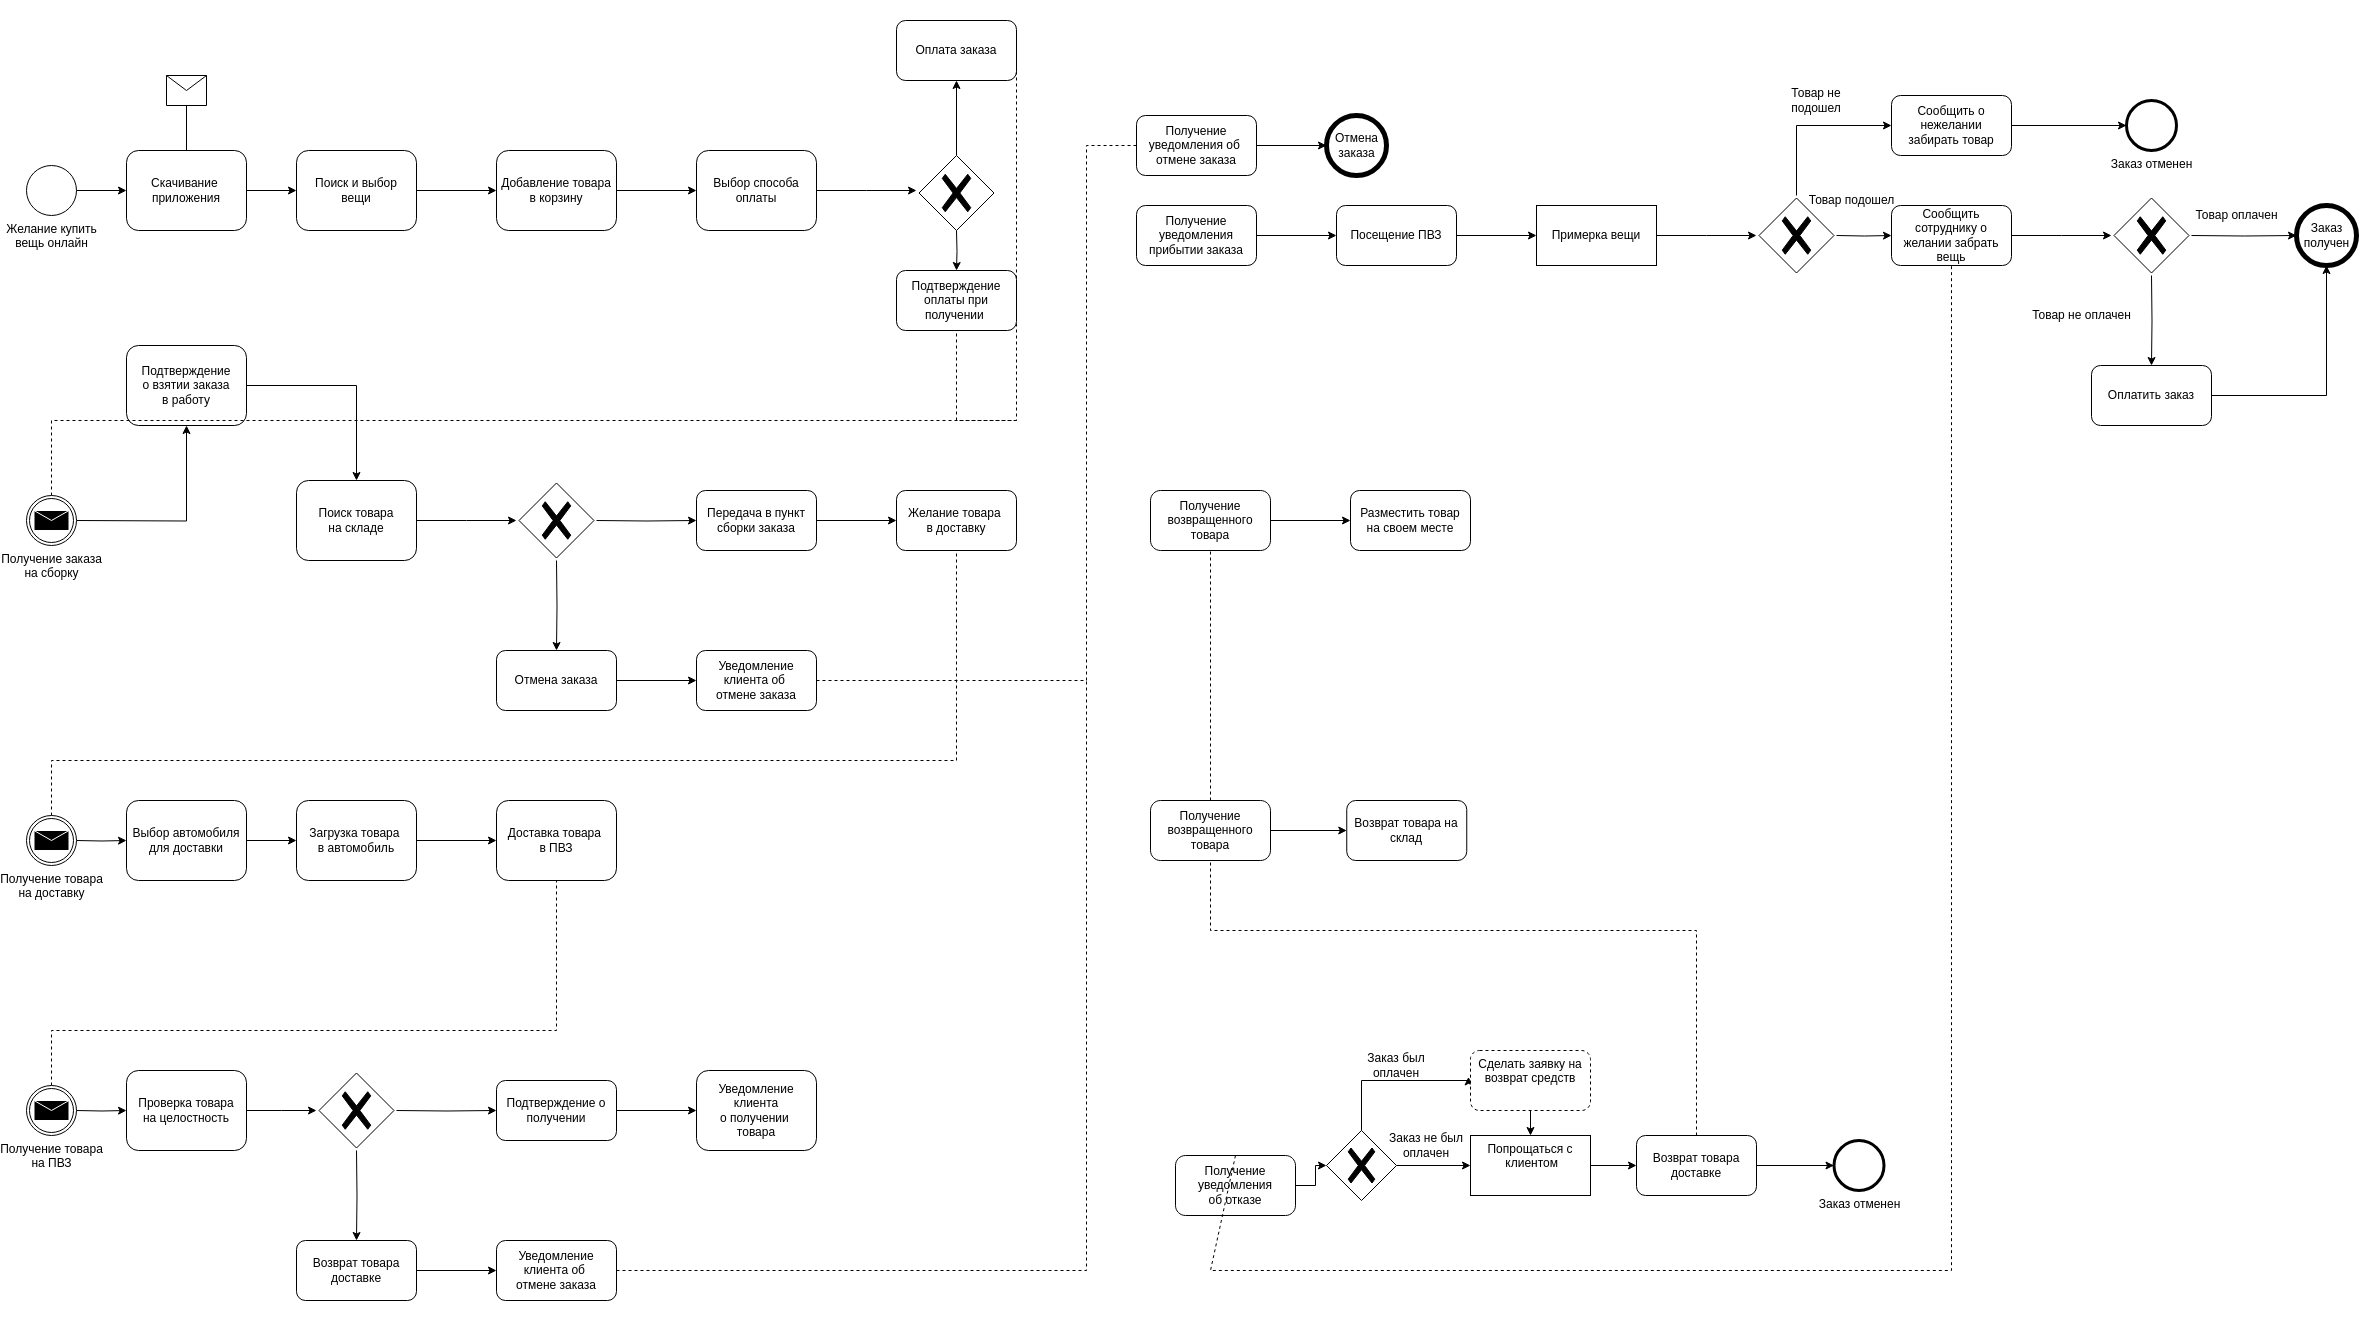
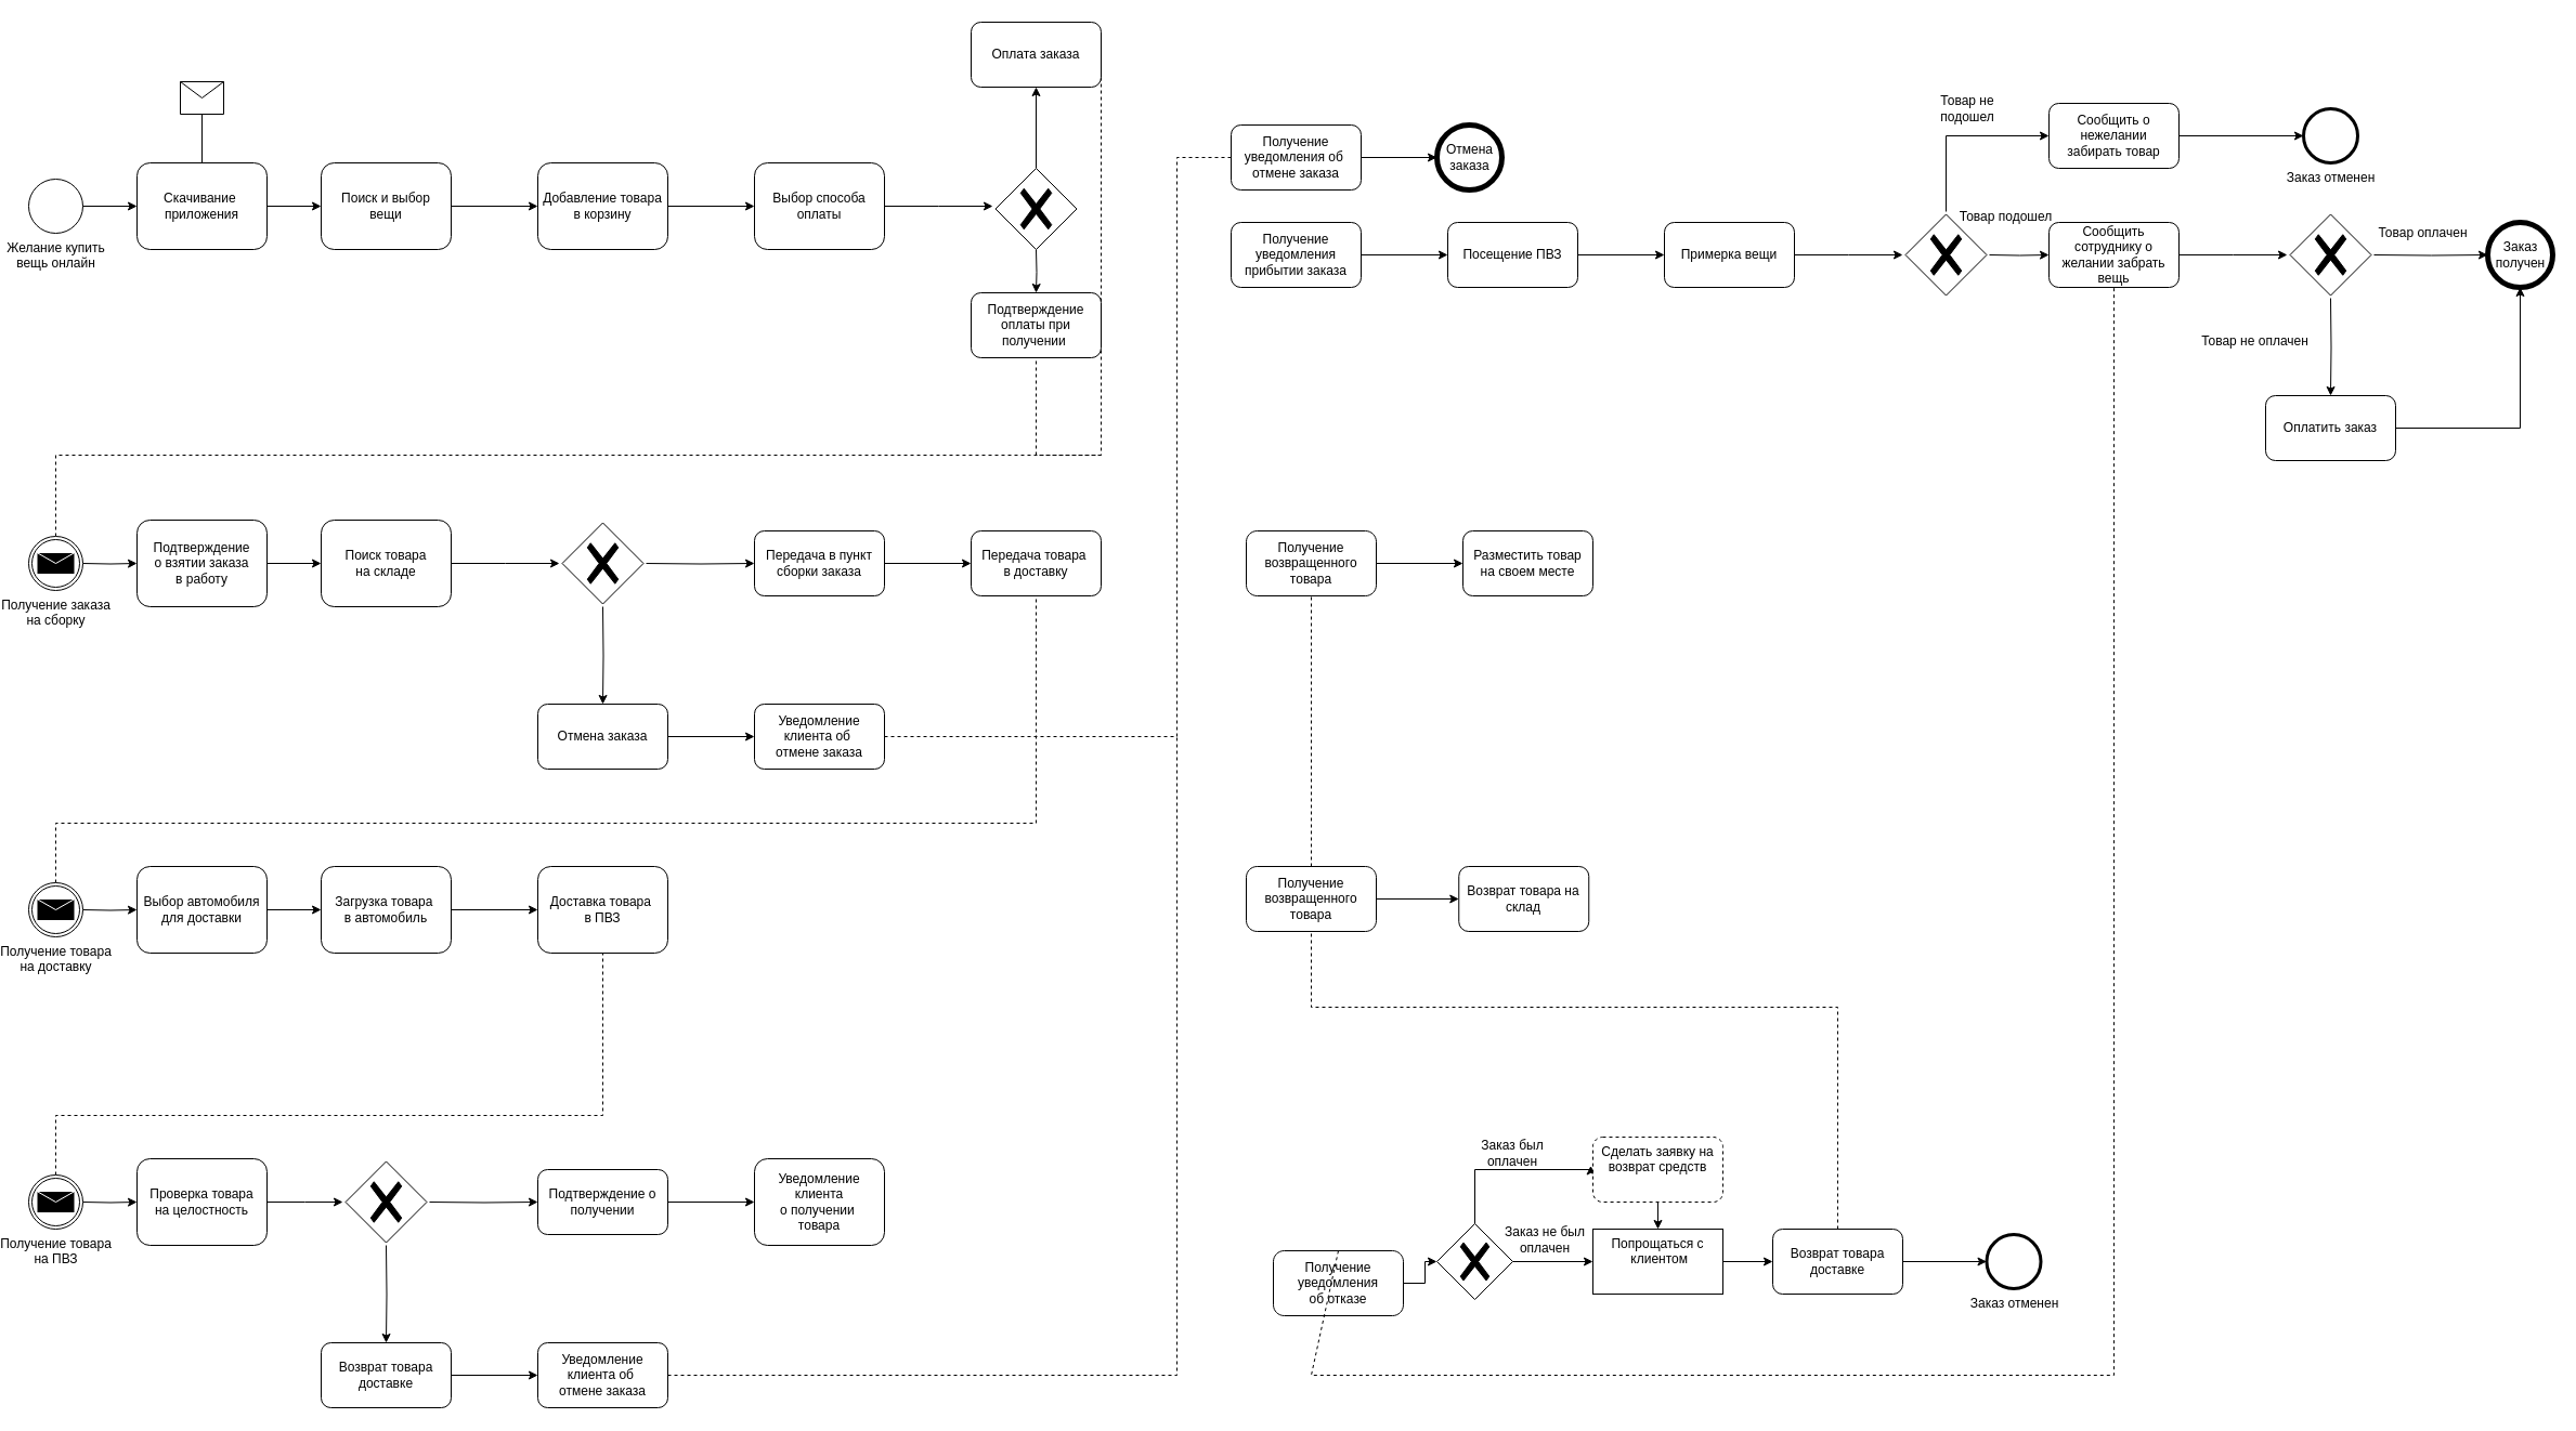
- <mxCell id="59" value="Примерка вещи" style="whiteSpace=wrap;html=1;rounded=0;" vertex="1" parent="1"><mxGeometry x="1530" y="205" width="120" height="60" as="geometry" /></mxCell>
+ <mxCell id="59" value="Примерка вещи" style="whiteSpace=wrap;html=1;rounded=1;" vertex="1" parent="1"><mxGeometry x="1530" y="205" width="120" height="60" as="geometry" /></mxCell>
- <mxCell id="19" value="Подтверждение&lt;br&gt;о взятии заказа&lt;br&gt;в работу" style="shape=ext;rounded=1;html=1;whiteSpace=wrap;" vertex="1" parent="1"><mxGeometry x="120" y="345" width="120" height="80" as="geometry" /></mxCell>
+ <mxCell id="19" value="Подтверждение&lt;br&gt;о взятии заказа&lt;br&gt;в работу" style="shape=ext;rounded=1;html=1;whiteSpace=wrap;" vertex="1" parent="1"><mxGeometry x="120" y="480" width="120" height="80" as="geometry" /></mxCell>
- <mxCell id="30" value="Желание товара&amp;nbsp;&lt;br&gt;в доставку" style="whiteSpace=wrap;html=1;rounded=1;" vertex="1" parent="1"><mxGeometry x="890" y="490" width="120" height="60" as="geometry" /></mxCell>
+ <mxCell id="30" value="Передача товара&amp;nbsp;&lt;br&gt;в доставку" style="whiteSpace=wrap;html=1;rounded=1;" vertex="1" parent="1"><mxGeometry x="890" y="490" width="120" height="60" as="geometry" /></mxCell>
